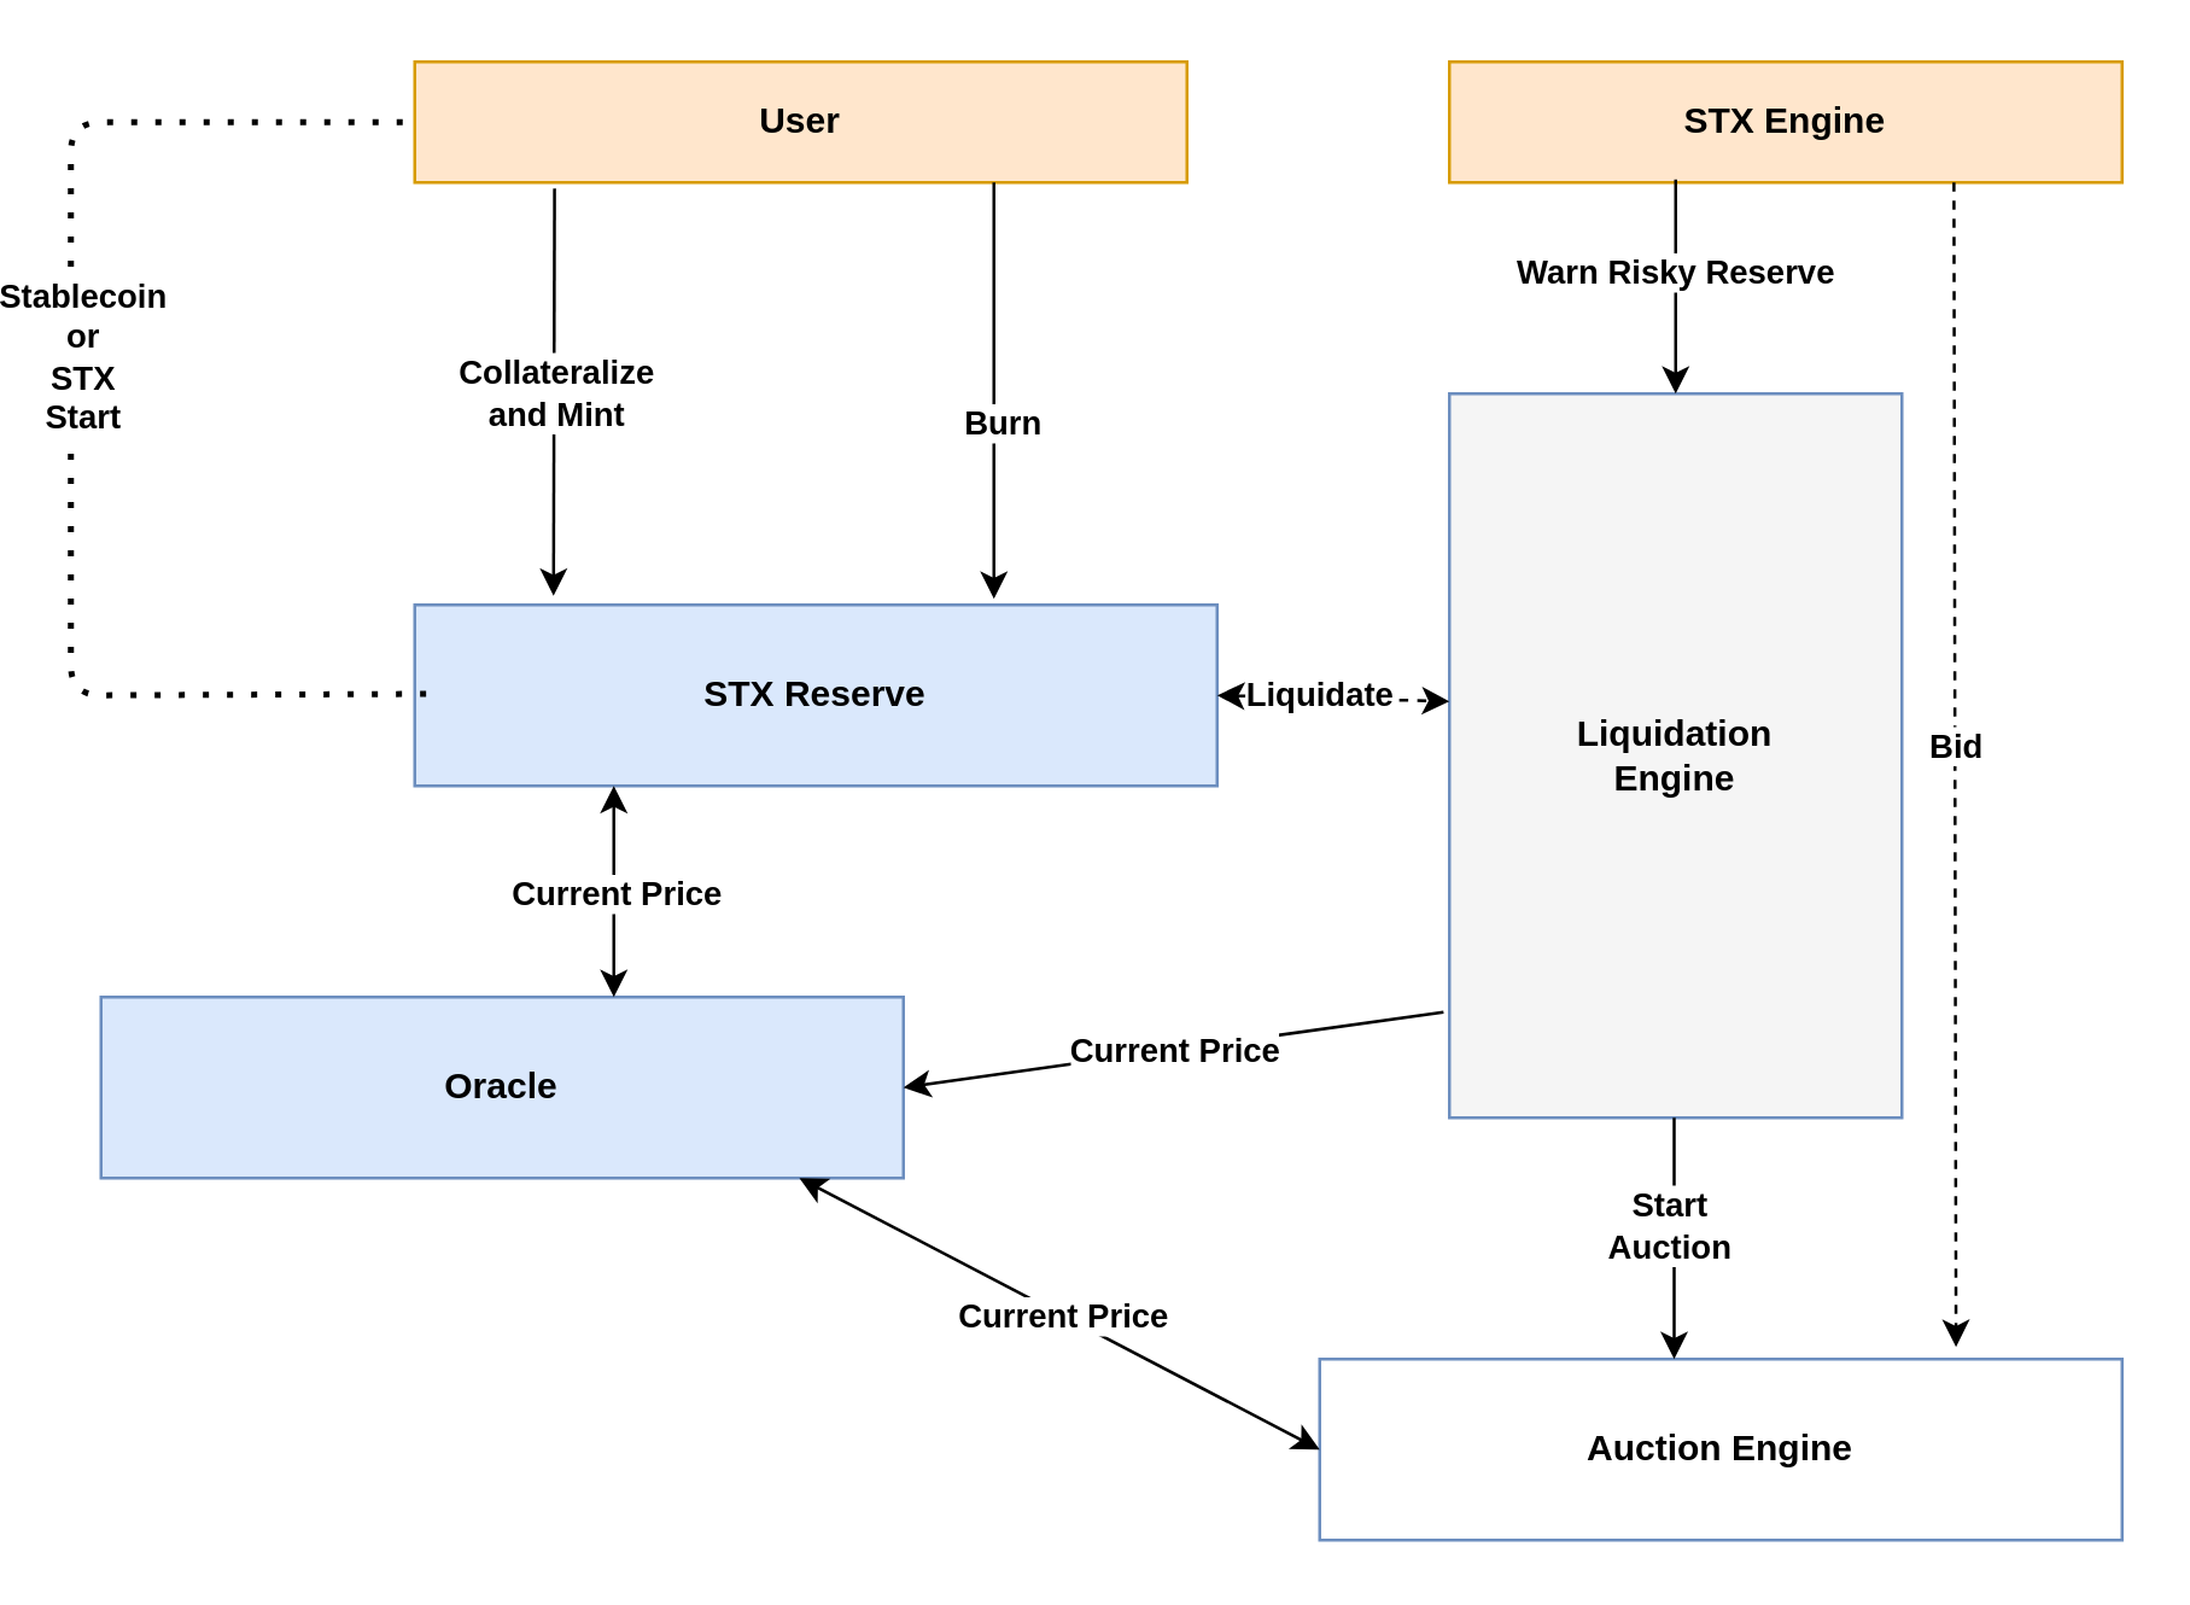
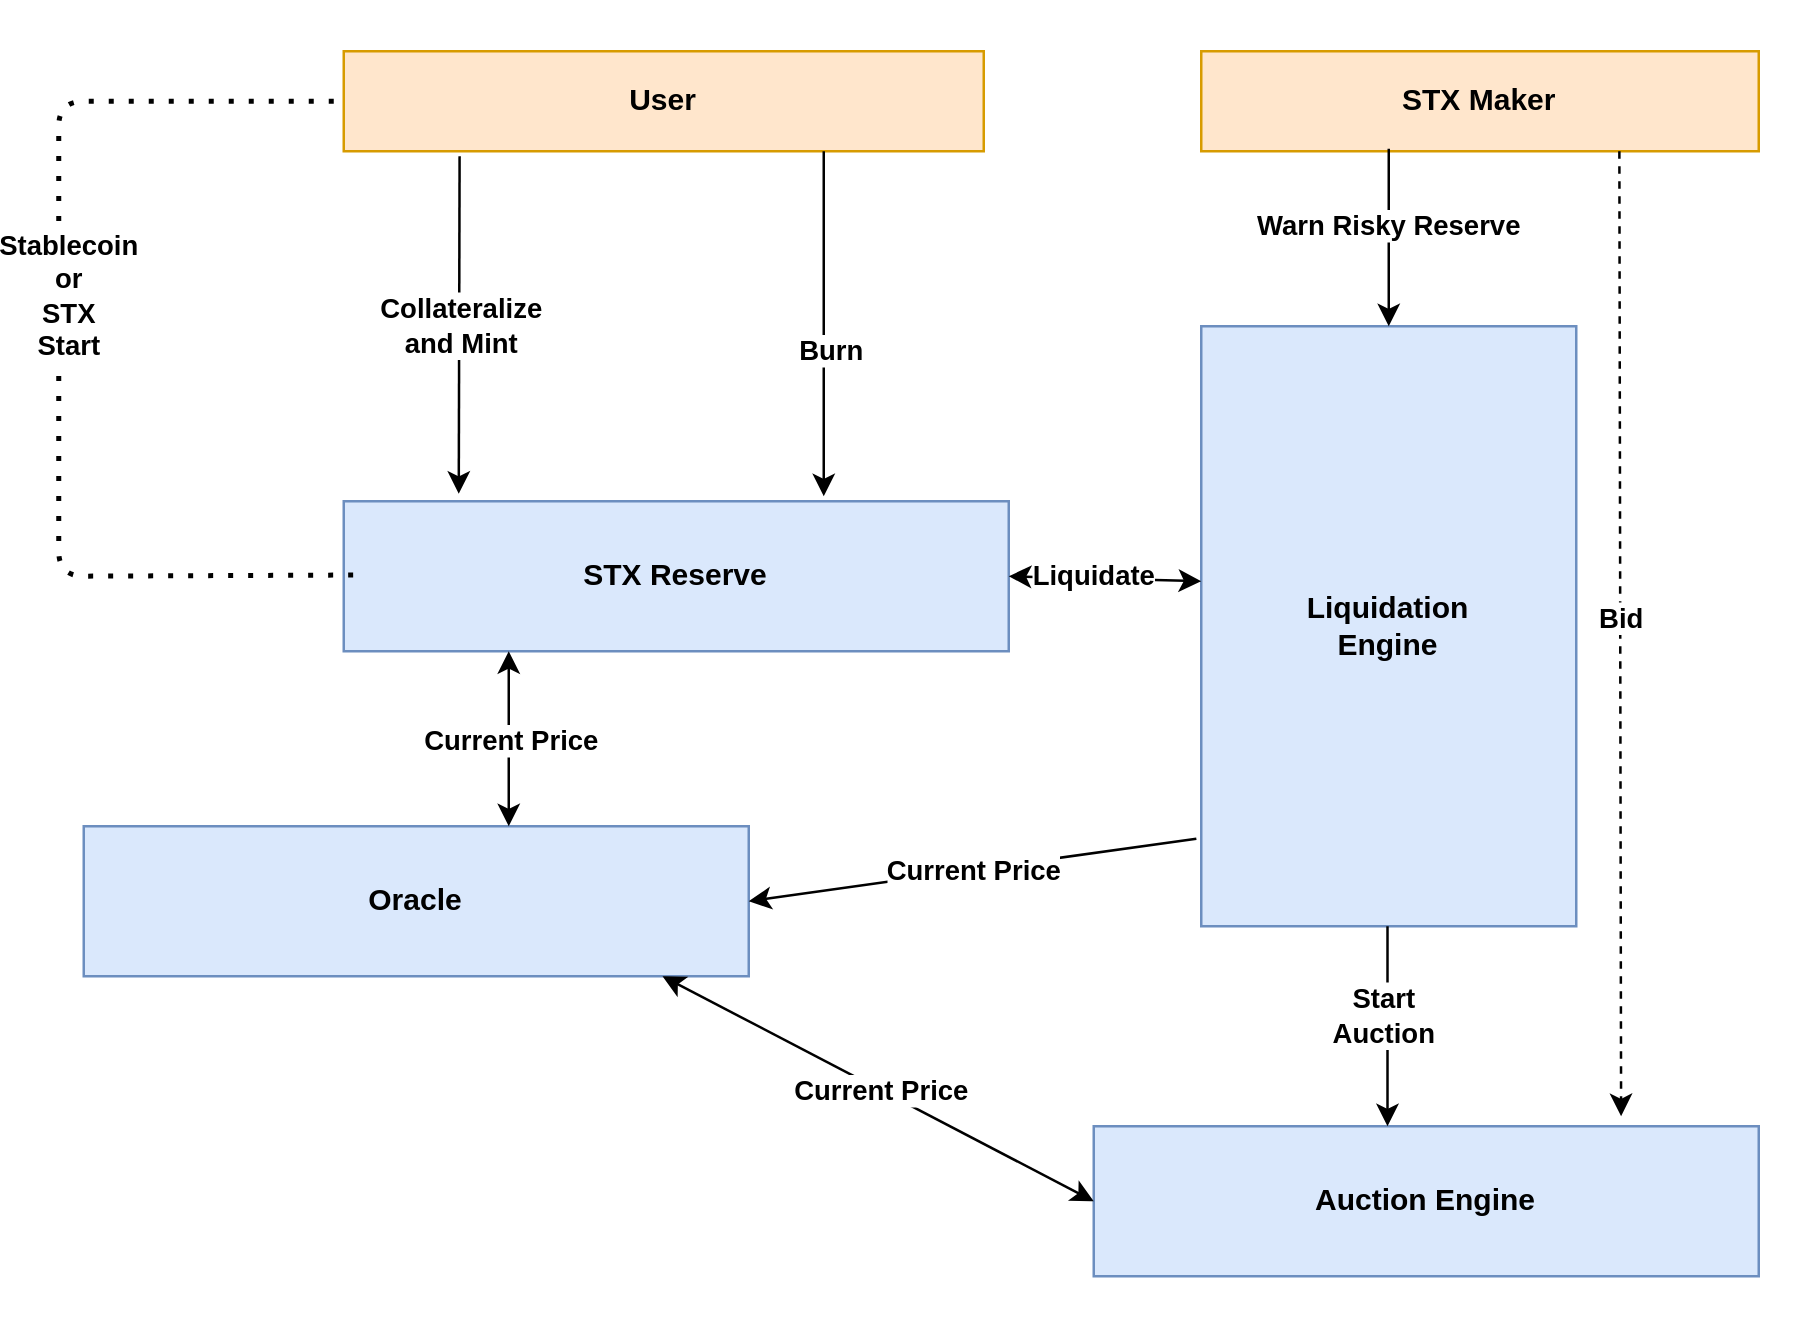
- <mxCell id="11" value="STX Engine" style="rounded=0;whiteSpace=wrap;html=1;fillColor=#ffe6cc;strokeColor=#d79b00;fontStyle=1" vertex="1" parent="1"><mxGeometry x="478" y="20" width="223" height="40" as="geometry" /></mxCell>
+ <mxCell id="11" value="STX Maker" style="rounded=0;whiteSpace=wrap;html=1;fillColor=#ffe6cc;strokeColor=#d79b00;fontStyle=1" vertex="1" parent="1"><mxGeometry x="478" y="20" width="223" height="40" as="geometry" /></mxCell>
- <mxCell id="24" value="" style="endArrow=classic;startArrow=classic;html=1;exitX=1;exitY=0.5;exitDx=0;exitDy=0;entryX=0;entryY=0.425;entryDx=0;entryDy=0;entryPerimeter=0;dashed=1;" edge="1" parent="1" source="3" target="10"><mxGeometry width="50" height="50" relative="1" as="geometry"><mxPoint x="411" y="275" as="sourcePoint" /><mxPoint x="461" y="225" as="targetPoint" /></mxGeometry></mxCell>
+ <mxCell id="24" value="" style="endArrow=classic;startArrow=classic;html=1;exitX=1;exitY=0.5;exitDx=0;exitDy=0;entryX=0;entryY=0.425;entryDx=0;entryDy=0;entryPerimeter=0;" edge="1" parent="1" source="3" target="10"><mxGeometry width="50" height="50" relative="1" as="geometry"><mxPoint x="411" y="275" as="sourcePoint" /><mxPoint x="461" y="225" as="targetPoint" /></mxGeometry></mxCell>
- <mxCell id="10" value="Liquidation&lt;br&gt;Engine" style="rounded=0;whiteSpace=wrap;html=1;fontStyle=1;fillColor=#f5f5f5;strokeColor=#6c8ebf;" vertex="1" parent="1"><mxGeometry x="478" y="130" width="150" height="240" as="geometry" /></mxCell>
+ <mxCell id="10" value="Liquidation&lt;br&gt;Engine" style="rounded=0;whiteSpace=wrap;html=1;fontStyle=1;fillColor=#dae8fc;strokeColor=#6c8ebf;" vertex="1" parent="1"><mxGeometry x="478" y="130" width="150" height="240" as="geometry" /></mxCell>
- <mxCell id="15" value="Auction Engine" style="rounded=0;whiteSpace=wrap;html=1;fontStyle=1;fillColor=#ffffff;strokeColor=#6c8ebf;" vertex="1" parent="1"><mxGeometry x="435" y="450" width="266" height="60" as="geometry" /></mxCell>
+ <mxCell id="15" value="Auction Engine" style="rounded=0;whiteSpace=wrap;html=1;fontStyle=1;fillColor=#dae8fc;strokeColor=#6c8ebf;" vertex="1" parent="1"><mxGeometry x="435" y="450" width="266" height="60" as="geometry" /></mxCell>
